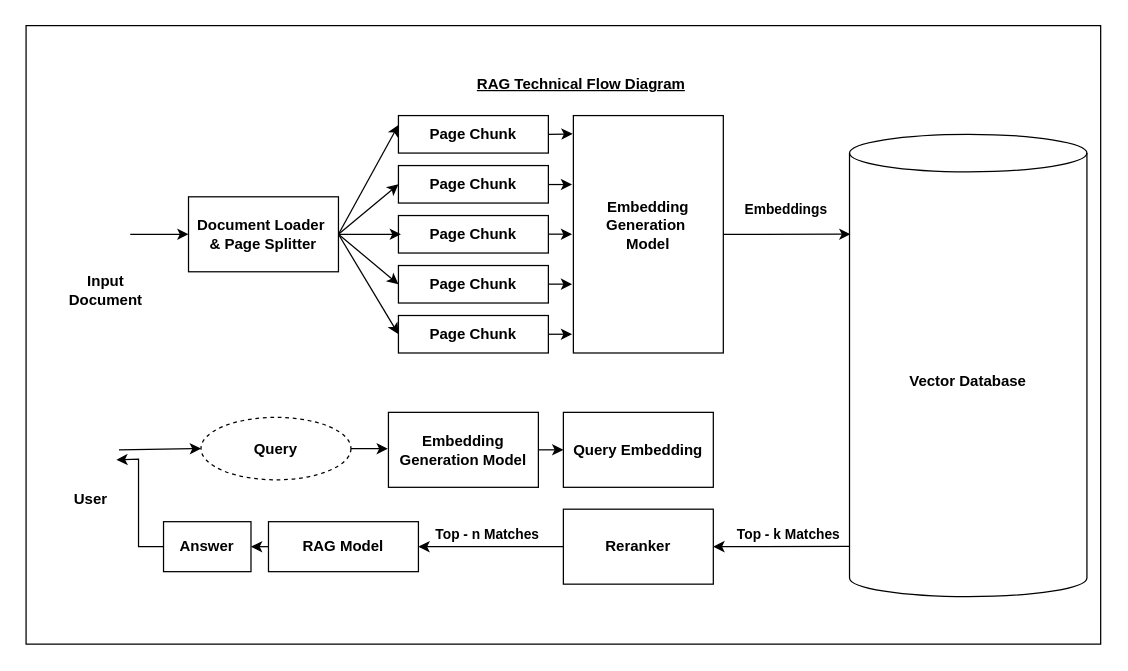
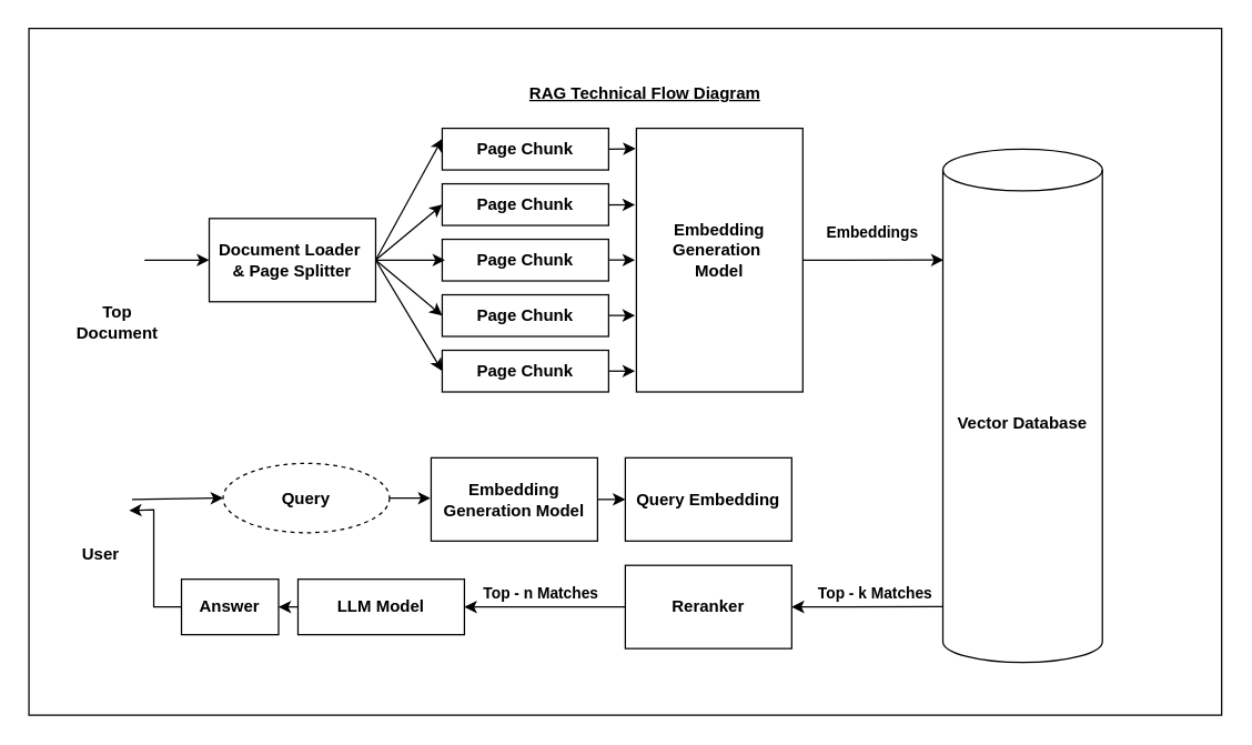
- <mxCell id="38" value="Input Document" style="text;html=1;align=center;verticalAlign=middle;whiteSpace=wrap;rounded=0;fontStyle=1" vertex="1" parent="1"><mxGeometry x="54.18" y="217" width="60" height="30" as="geometry" /></mxCell>
+ <mxCell id="38" value="Top Document" style="text;html=1;align=center;verticalAlign=middle;whiteSpace=wrap;rounded=0;fontStyle=1" vertex="1" parent="1"><mxGeometry x="54.18" y="217" width="60" height="30" as="geometry" /></mxCell>
- <mxCell id="2" value="Vector Database" style="shape=cylinder3;whiteSpace=wrap;html=1;boundedLbl=1;backgroundOutline=1;size=15;fontStyle=1" vertex="1" parent="1"><mxGeometry x="679" y="107" width="190" height="370" as="geometry" /></mxCell>
+ <mxCell id="2" value="Vector Database" style="shape=cylinder3;whiteSpace=wrap;html=1;boundedLbl=1;backgroundOutline=1;size=15;fontStyle=1" vertex="1" parent="1"><mxGeometry x="679" y="107" width="115" height="370" as="geometry" /></mxCell>
- <mxCell id="32" value="RAG Model" style="rounded=0;whiteSpace=wrap;html=1;fontStyle=1" vertex="1" parent="1"><mxGeometry x="214" y="417" width="120" height="40" as="geometry" /></mxCell>
+ <mxCell id="32" value="LLM Model" style="rounded=0;whiteSpace=wrap;html=1;fontStyle=1" vertex="1" parent="1"><mxGeometry x="214" y="417" width="120" height="40" as="geometry" /></mxCell>
